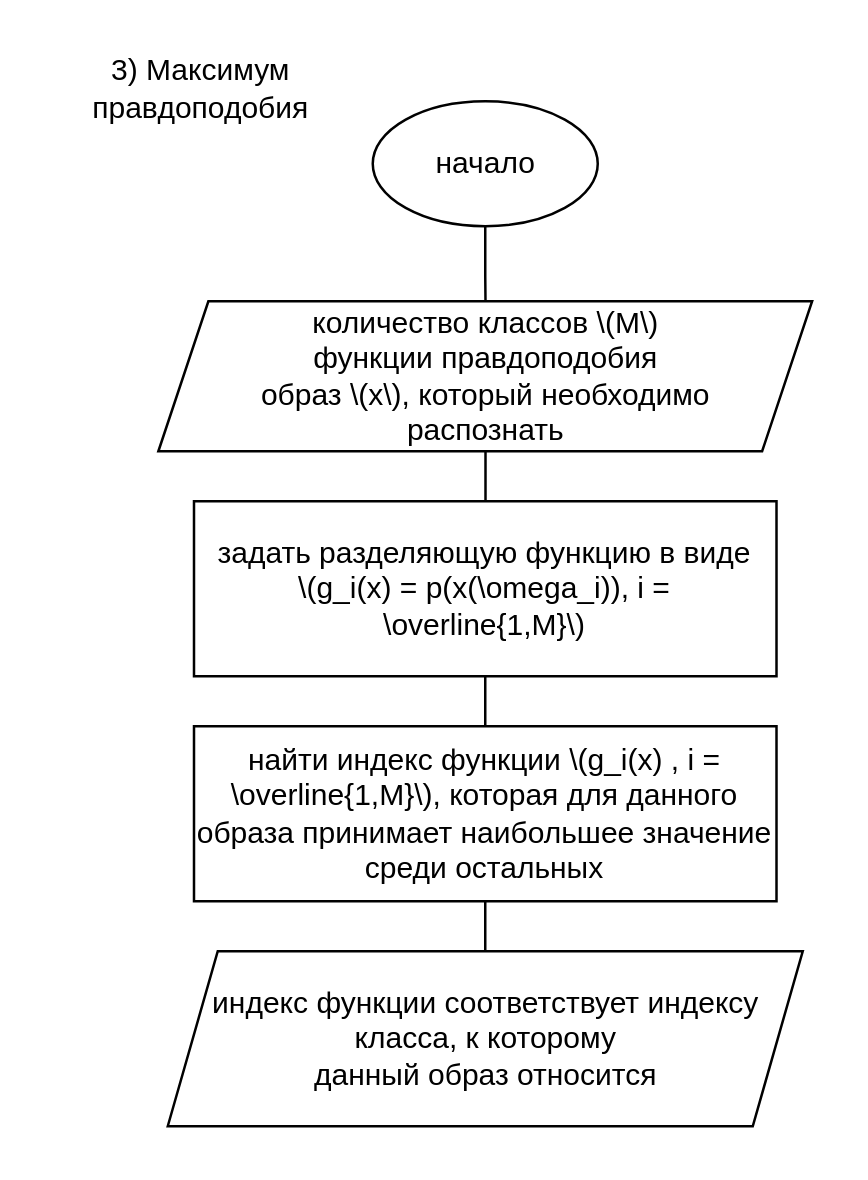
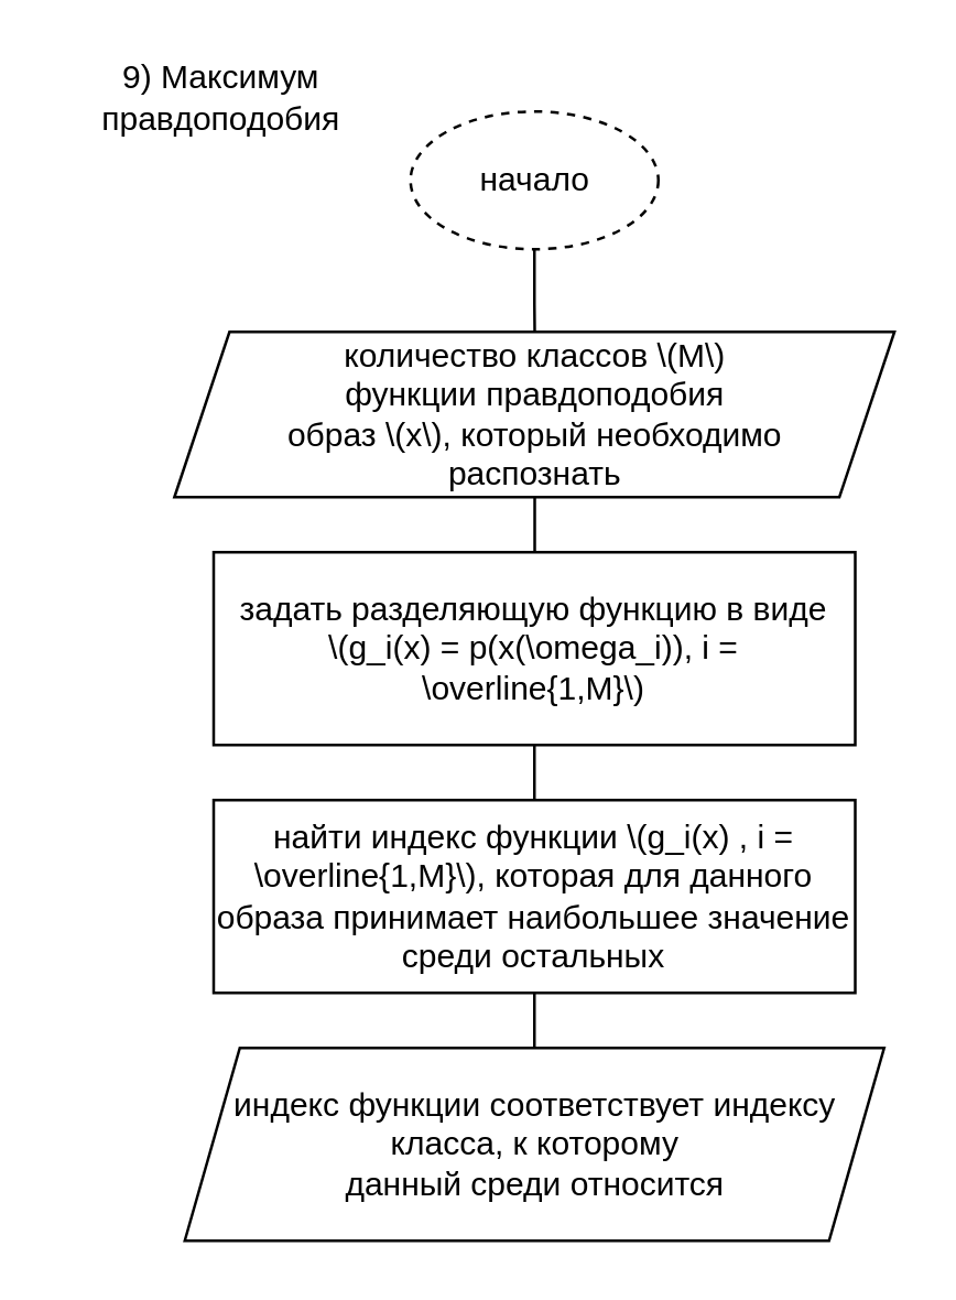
- <mxCell id="11" value="3) Максимум правдоподобия" style="text;html=1;strokeColor=none;fillColor=none;align=center;verticalAlign=middle;whiteSpace=wrap;rounded=0;" parent="1" vertex="1"><mxGeometry x="20" y="20" width="120" height="30" as="geometry" /></mxCell>
+ <mxCell id="11" value="9) Максимум правдоподобия" style="text;html=1;strokeColor=none;fillColor=none;align=center;verticalAlign=middle;whiteSpace=wrap;rounded=0;" parent="1" vertex="1"><mxGeometry x="20" y="20" width="120" height="30" as="geometry" /></mxCell>
- <mxCell id="3" value="начало" style="ellipse;whiteSpace=wrap;html=1;" parent="1" vertex="1"><mxGeometry x="148.5" y="40" width="90" height="50" as="geometry" /></mxCell>
+ <mxCell id="3" value="начало" style="ellipse;whiteSpace=wrap;html=1;dashed=1;" parent="1" vertex="1"><mxGeometry x="148.5" y="40" width="90" height="50" as="geometry" /></mxCell>
- <mxCell id="10" value="индекс функции соответствует индексу класса, к которому&lt;br&gt;данный образ относится" style="shape=parallelogram;perimeter=parallelogramPerimeter;whiteSpace=wrap;html=1;fixedSize=1;strokeColor=default;fillColor=default;" parent="1" vertex="1"><mxGeometry x="66.5" y="380" width="254" height="70" as="geometry" /></mxCell>
+ <mxCell id="10" value="индекс функции соответствует индексу класса, к которому&lt;br&gt;данный среди относится" style="shape=parallelogram;perimeter=parallelogramPerimeter;whiteSpace=wrap;html=1;fixedSize=1;strokeColor=default;fillColor=default;" parent="1" vertex="1"><mxGeometry x="66.5" y="380" width="254" height="70" as="geometry" /></mxCell>
